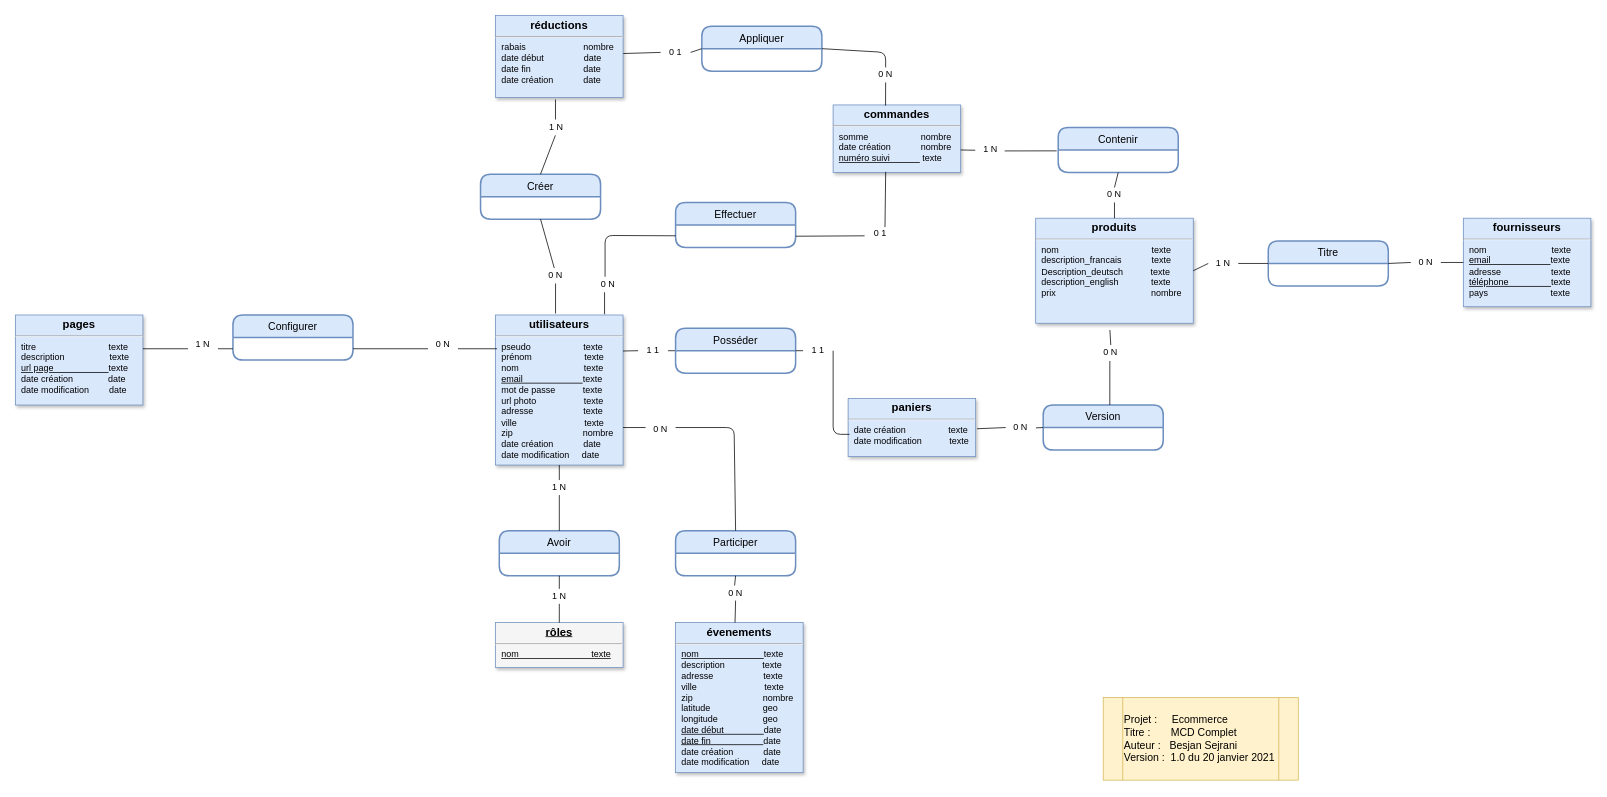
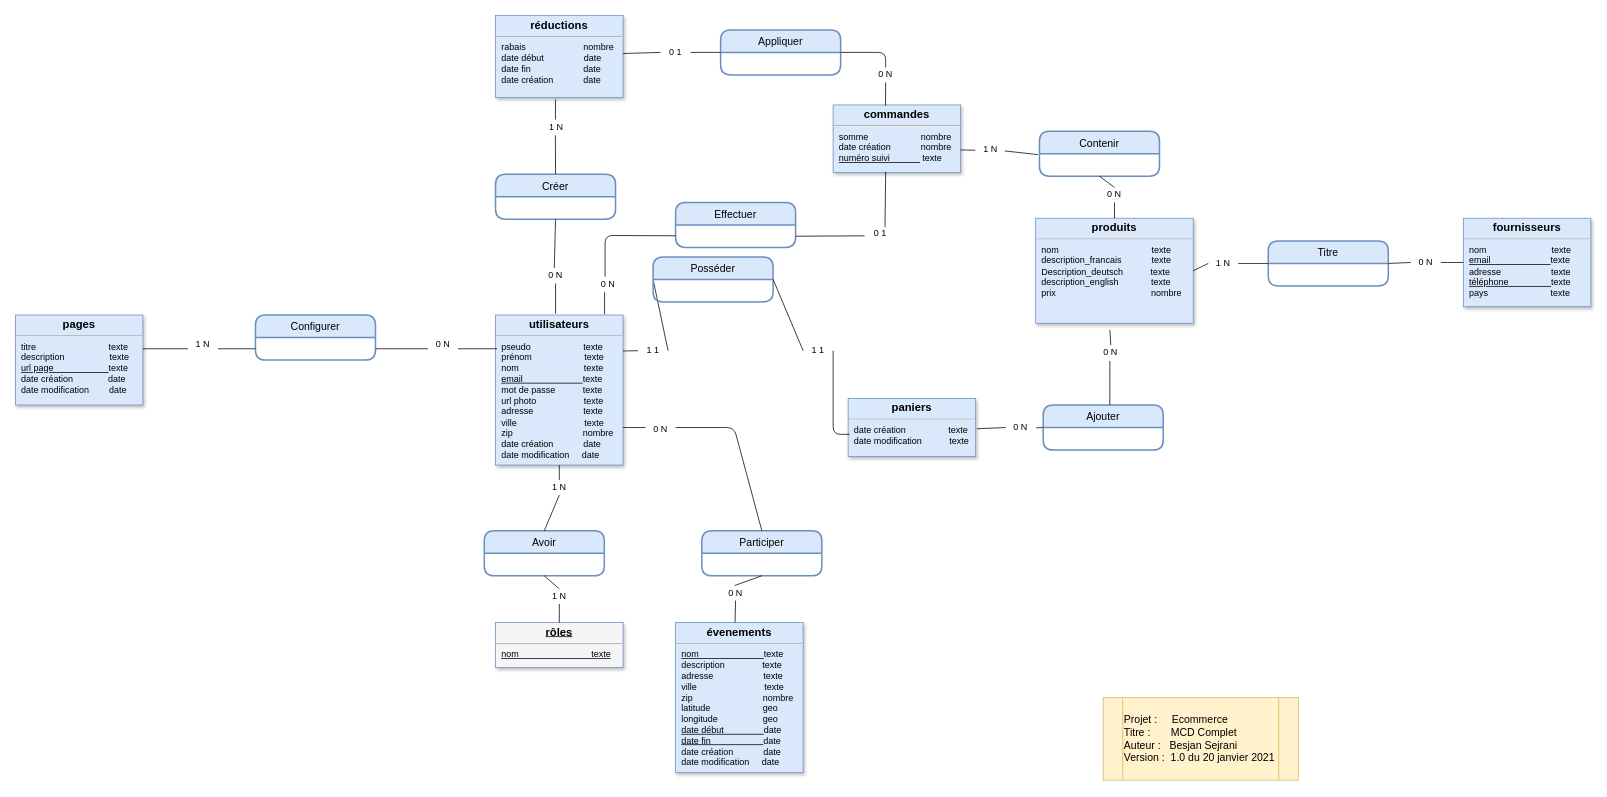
- <mxCell id="62" value="Appliquer" style="swimlane;childLayout=stackLayout;horizontal=1;startSize=30;horizontalStack=0;rounded=1;fontSize=14;fontStyle=0;strokeWidth=2;resizeParent=0;resizeLast=1;shadow=0;dashed=0;align=center;fillColor=#dae8fc;strokeColor=#6c8ebf;" parent="1" vertex="1"><mxGeometry x="935" y="34.2" width="160" height="60" as="geometry" /></mxCell>
+ <mxCell id="62" value="Appliquer" style="swimlane;childLayout=stackLayout;horizontal=1;startSize=30;horizontalStack=0;rounded=1;fontSize=14;fontStyle=0;strokeWidth=2;resizeParent=0;resizeLast=1;shadow=0;dashed=0;align=center;fillColor=#dae8fc;strokeColor=#6c8ebf;" parent="1" vertex="1"><mxGeometry x="960" y="39.2" width="160" height="60" as="geometry" /></mxCell>
- <mxCell id="49" value="Contenir" style="swimlane;childLayout=stackLayout;horizontal=1;startSize=30;horizontalStack=0;rounded=1;fontSize=14;fontStyle=0;strokeWidth=2;resizeParent=0;resizeLast=1;shadow=0;dashed=0;align=center;fillColor=#dae8fc;strokeColor=#6c8ebf;" parent="1" vertex="1"><mxGeometry x="1410" y="169.2" width="160" height="60" as="geometry" /></mxCell>
+ <mxCell id="49" value="Contenir" style="swimlane;childLayout=stackLayout;horizontal=1;startSize=30;horizontalStack=0;rounded=1;fontSize=14;fontStyle=0;strokeWidth=2;resizeParent=0;resizeLast=1;shadow=0;dashed=0;align=center;fillColor=#dae8fc;strokeColor=#6c8ebf;" parent="1" vertex="1"><mxGeometry x="1385" y="174.2" width="160" height="60" as="geometry" /></mxCell>
- <mxCell id="68" value="Créer" style="swimlane;childLayout=stackLayout;horizontal=1;startSize=30;horizontalStack=0;rounded=1;fontSize=14;fontStyle=0;strokeWidth=2;resizeParent=0;resizeLast=1;shadow=0;dashed=0;align=center;fillColor=#dae8fc;strokeColor=#6c8ebf;" parent="1" vertex="1"><mxGeometry x="640" y="231.5" width="160" height="60" as="geometry" /></mxCell>
+ <mxCell id="68" value="Créer" style="swimlane;childLayout=stackLayout;horizontal=1;startSize=30;horizontalStack=0;rounded=1;fontSize=14;fontStyle=0;strokeWidth=2;resizeParent=0;resizeLast=1;shadow=0;dashed=0;align=center;fillColor=#dae8fc;strokeColor=#6c8ebf;" parent="1" vertex="1"><mxGeometry x="660" y="231.5" width="160" height="60" as="geometry" /></mxCell>
- <mxCell id="17" value="Configurer" style="swimlane;childLayout=stackLayout;horizontal=1;startSize=30;horizontalStack=0;rounded=1;fontSize=14;fontStyle=0;strokeWidth=2;resizeParent=0;resizeLast=1;shadow=0;dashed=0;align=center;fillColor=#dae8fc;strokeColor=#6c8ebf;" parent="1" vertex="1"><mxGeometry x="310" y="419.2" width="160" height="60" as="geometry" /></mxCell>
+ <mxCell id="17" value="Configurer" style="swimlane;childLayout=stackLayout;horizontal=1;startSize=30;horizontalStack=0;rounded=1;fontSize=14;fontStyle=0;strokeWidth=2;resizeParent=0;resizeLast=1;shadow=0;dashed=0;align=center;fillColor=#dae8fc;strokeColor=#6c8ebf;" parent="1" vertex="1"><mxGeometry x="340" y="419.2" width="160" height="60" as="geometry" /></mxCell>
- <mxCell id="36" value="Posséder" style="swimlane;childLayout=stackLayout;horizontal=1;startSize=30;horizontalStack=0;rounded=1;fontSize=14;fontStyle=0;strokeWidth=2;resizeParent=0;resizeLast=1;shadow=0;dashed=0;align=center;fillColor=#dae8fc;strokeColor=#6c8ebf;" parent="1" vertex="1"><mxGeometry x="900" y="436.8" width="160" height="60" as="geometry" /></mxCell>
+ <mxCell id="36" value="Posséder" style="swimlane;childLayout=stackLayout;horizontal=1;startSize=30;horizontalStack=0;rounded=1;fontSize=14;fontStyle=0;strokeWidth=2;resizeParent=0;resizeLast=1;shadow=0;dashed=0;align=center;fillColor=#dae8fc;strokeColor=#6c8ebf;" parent="1" vertex="1"><mxGeometry x="870" y="341.8" width="160" height="60" as="geometry" /></mxCell>
- <mxCell id="42" value="Version" style="swimlane;childLayout=stackLayout;horizontal=1;startSize=30;horizontalStack=0;rounded=1;fontSize=14;fontStyle=0;strokeWidth=2;resizeParent=0;resizeLast=1;shadow=0;dashed=0;align=center;fillColor=#dae8fc;strokeColor=#6c8ebf;" parent="1" vertex="1"><mxGeometry x="1390" y="539.2" width="160" height="60" as="geometry" /></mxCell>
+ <mxCell id="42" value="Ajouter" style="swimlane;childLayout=stackLayout;horizontal=1;startSize=30;horizontalStack=0;rounded=1;fontSize=14;fontStyle=0;strokeWidth=2;resizeParent=0;resizeLast=1;shadow=0;dashed=0;align=center;fillColor=#dae8fc;strokeColor=#6c8ebf;" parent="1" vertex="1"><mxGeometry x="1390" y="539.2" width="160" height="60" as="geometry" /></mxCell>
- <mxCell id="23" value="Avoir" style="swimlane;childLayout=stackLayout;horizontal=1;startSize=30;horizontalStack=0;rounded=1;fontSize=14;fontStyle=0;strokeWidth=2;resizeParent=0;resizeLast=1;shadow=0;dashed=0;align=center;fillColor=#dae8fc;strokeColor=#6c8ebf;" parent="1" vertex="1"><mxGeometry x="665" y="706.8" width="160" height="60" as="geometry" /></mxCell>
+ <mxCell id="23" value="Avoir" style="swimlane;childLayout=stackLayout;horizontal=1;startSize=30;horizontalStack=0;rounded=1;fontSize=14;fontStyle=0;strokeWidth=2;resizeParent=0;resizeLast=1;shadow=0;dashed=0;align=center;fillColor=#dae8fc;strokeColor=#6c8ebf;" parent="1" vertex="1"><mxGeometry x="645" y="706.8" width="160" height="60" as="geometry" /></mxCell>
- <mxCell id="30" value="Participer" style="swimlane;childLayout=stackLayout;horizontal=1;startSize=30;horizontalStack=0;rounded=1;fontSize=14;fontStyle=0;strokeWidth=2;resizeParent=0;resizeLast=1;shadow=0;dashed=0;align=center;fillColor=#dae8fc;strokeColor=#6c8ebf;" parent="1" vertex="1"><mxGeometry x="900" y="706.8" width="160" height="60" as="geometry" /></mxCell>
+ <mxCell id="30" value="Participer" style="swimlane;childLayout=stackLayout;horizontal=1;startSize=30;horizontalStack=0;rounded=1;fontSize=14;fontStyle=0;strokeWidth=2;resizeParent=0;resizeLast=1;shadow=0;dashed=0;align=center;fillColor=#dae8fc;strokeColor=#6c8ebf;" parent="1" vertex="1"><mxGeometry x="935" y="706.8" width="160" height="60" as="geometry" /></mxCell>
